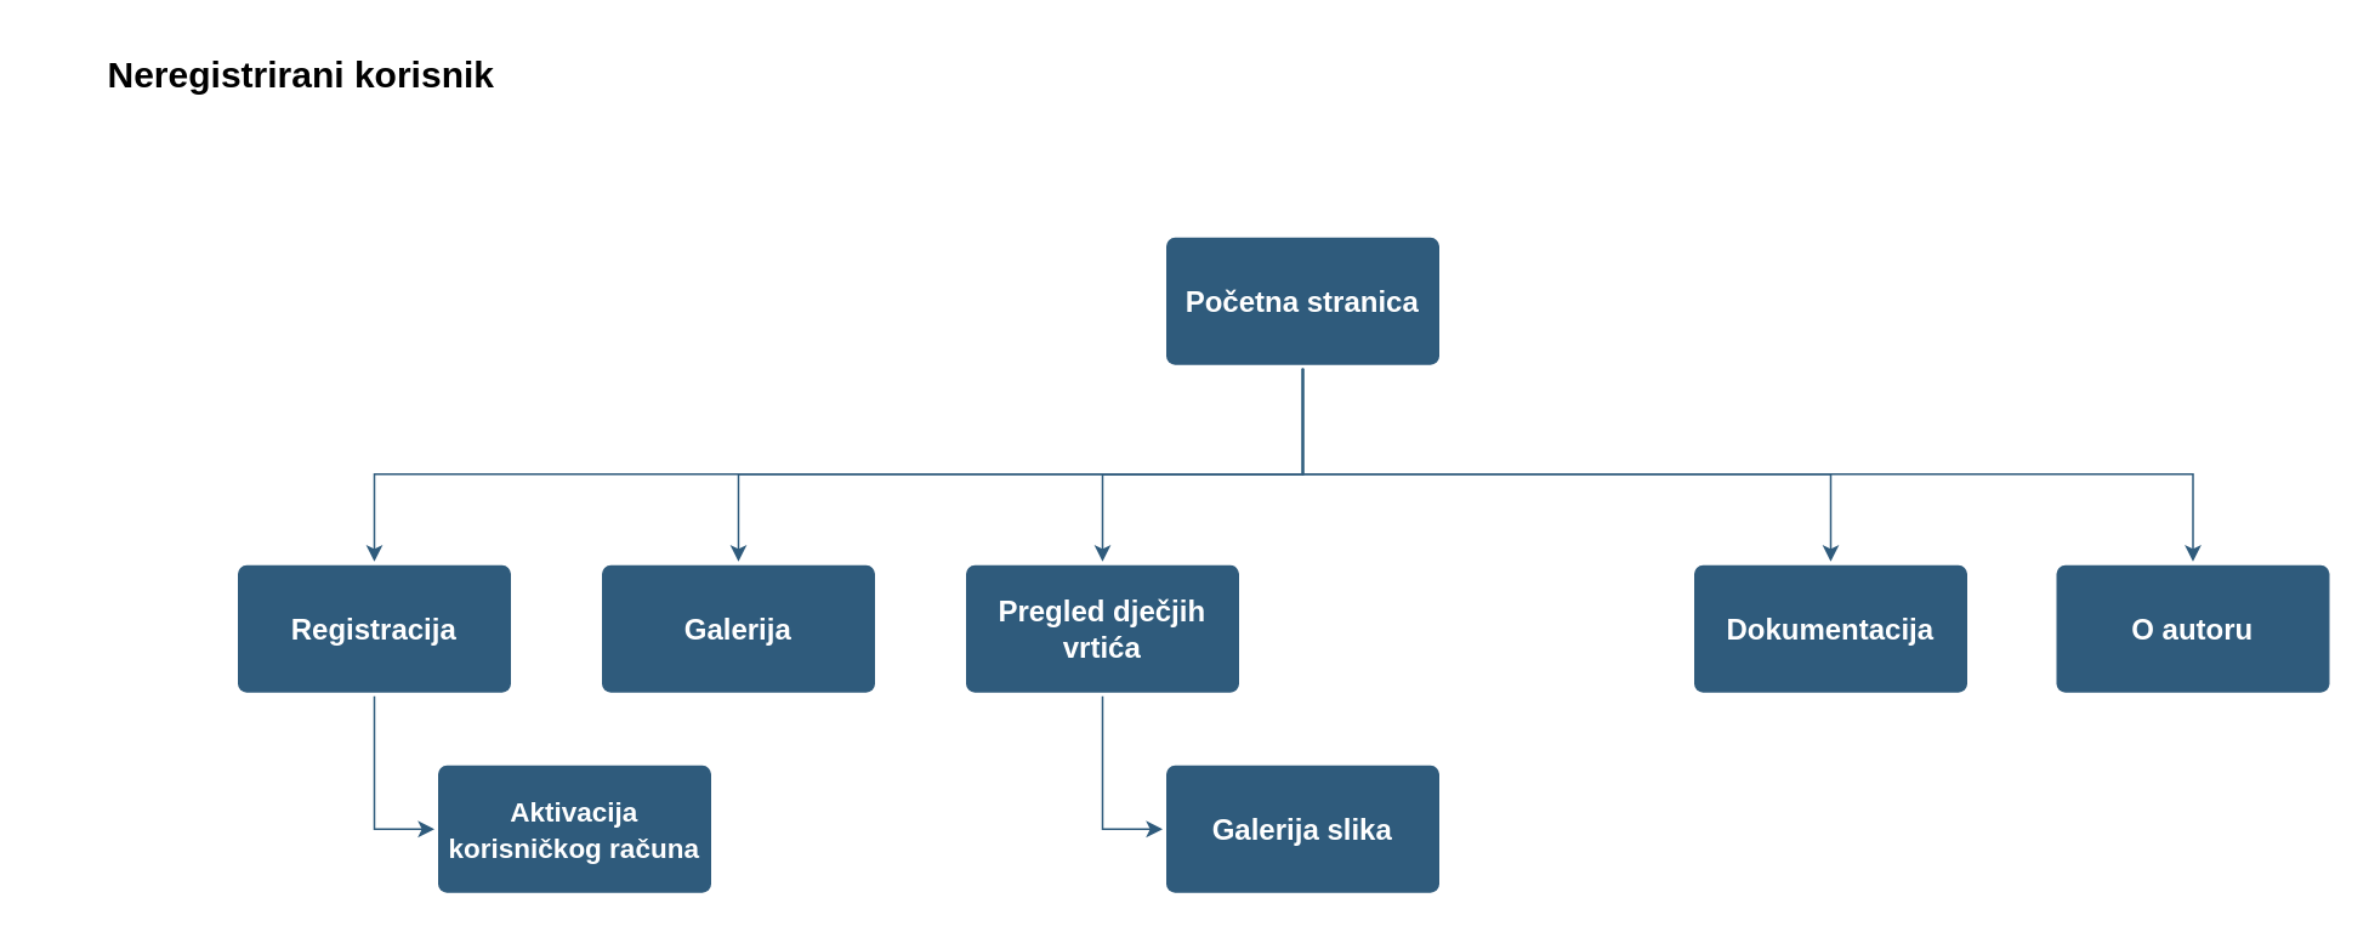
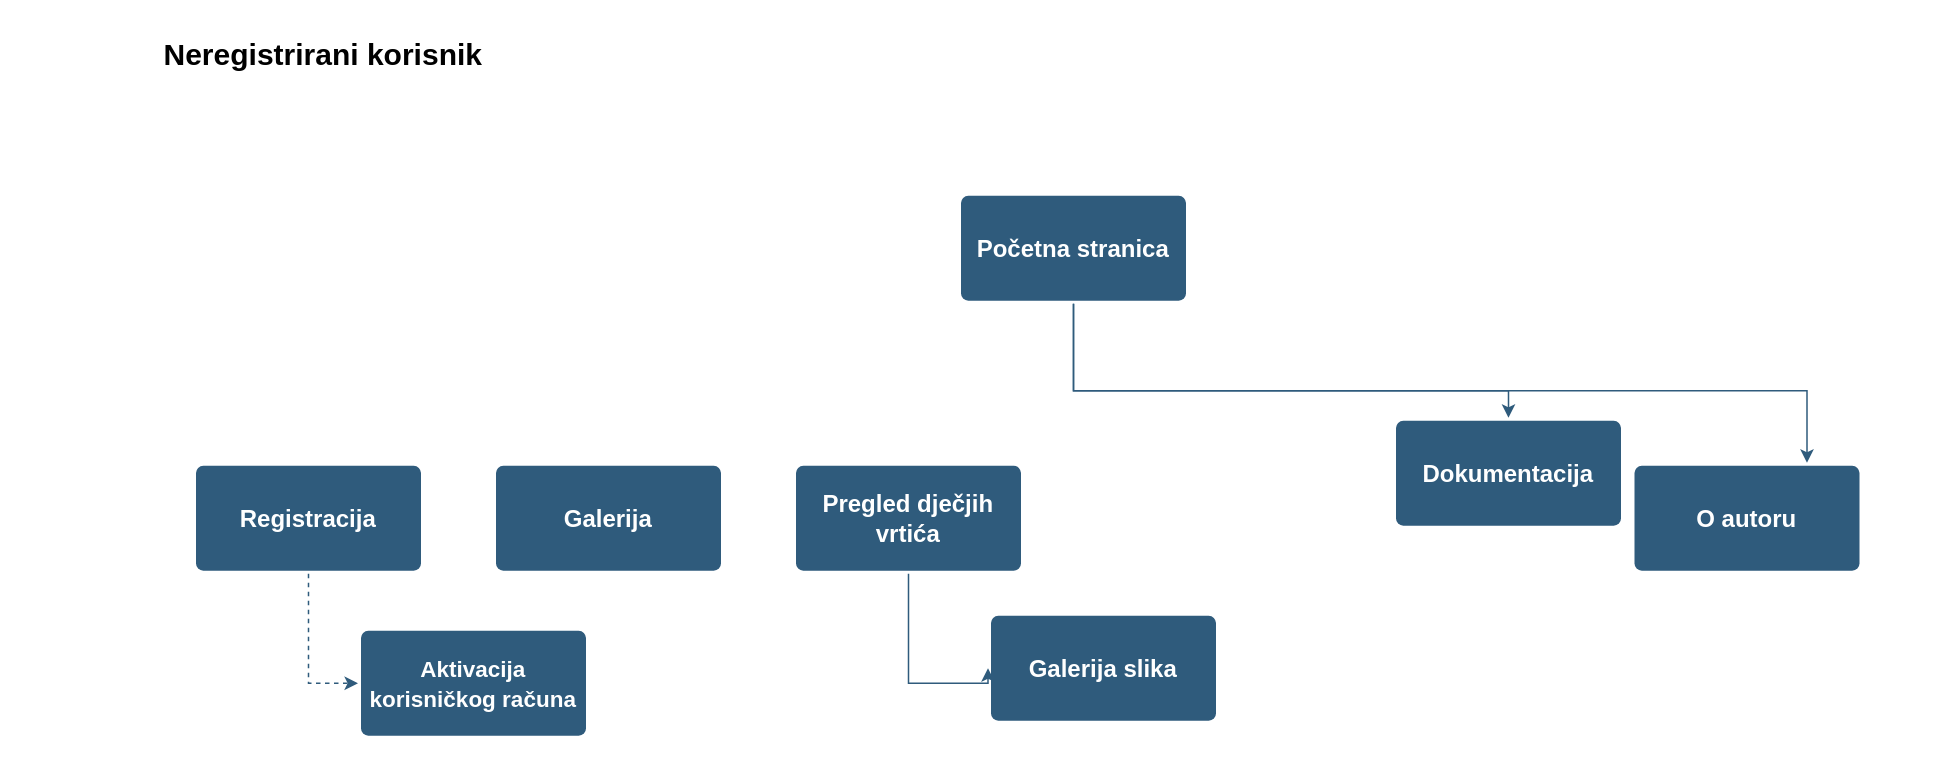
- <mxCell id="14" value="&lt;font style=&quot;font-size: 20px&quot;&gt;Neregistrirani korisnik&lt;/font&gt;" style="text;html=1;strokeColor=none;fillColor=none;align=center;verticalAlign=middle;whiteSpace=wrap;rounded=0;fontStyle=1" parent="1" vertex="1"><mxGeometry x="20" y="20" width="290" height="40" as="geometry" /></mxCell>
+ <mxCell id="14" value="&lt;font style=&quot;font-size: 20px&quot;&gt;Neregistrirani korisnik&lt;/font&gt;" style="text;html=1;strokeColor=none;fillColor=none;align=center;verticalAlign=middle;whiteSpace=wrap;rounded=0;fontStyle=1" parent="1" vertex="1"><mxGeometry x="70" y="15" width="290" height="40" as="geometry" /></mxCell>
- <mxCell id="2" style="edgeStyle=orthogonalEdgeStyle;rounded=0;orthogonalLoop=1;jettySize=auto;html=1;exitX=0.5;exitY=1;exitDx=0;exitDy=0;strokeColor=#2F5B7C;" edge="1" parent="1" source="7" target="9"><mxGeometry relative="1" as="geometry"><Array as="points"><mxPoint x="715" y="260" /><mxPoint x="205" y="260" /></Array></mxGeometry></mxCell>
- <mxCell id="3" style="edgeStyle=orthogonalEdgeStyle;rounded=0;orthogonalLoop=1;jettySize=auto;html=1;exitX=0.5;exitY=1;exitDx=0;exitDy=0;strokeColor=#2F5B7C;" edge="1" parent="1" source="7" target="10"><mxGeometry relative="1" as="geometry"><Array as="points"><mxPoint x="715" y="260" /><mxPoint x="405" y="260" /></Array></mxGeometry></mxCell>
- <mxCell id="6" style="edgeStyle=orthogonalEdgeStyle;rounded=0;orthogonalLoop=1;jettySize=auto;html=1;exitX=0.5;exitY=1;exitDx=0;exitDy=0;strokeColor=#2F5B7C;" edge="1" parent="1" source="7" target="12"><mxGeometry relative="1" as="geometry"><Array as="points"><mxPoint x="715" y="260" /><mxPoint x="605" y="260" /></Array></mxGeometry></mxCell>
- <mxCell id="17" value="Dokumentacija" style="rounded=1;whiteSpace=wrap;html=1;shadow=0;labelBackgroundColor=none;strokeColor=none;strokeWidth=3;fillColor=#2F5B7C;fontFamily=Helvetica;fontSize=16;fontColor=#FFFFFF;align=center;fontStyle=1;spacing=5;arcSize=7;perimeterSpacing=2;" vertex="1" parent="1"><mxGeometry x="930" y="310" width="150" height="70" as="geometry" /></mxCell>
+ <mxCell id="17" value="Dokumentacija" style="rounded=1;whiteSpace=wrap;html=1;shadow=0;labelBackgroundColor=none;strokeColor=none;strokeWidth=3;fillColor=#2F5B7C;fontFamily=Helvetica;fontSize=16;fontColor=#FFFFFF;align=center;fontStyle=1;spacing=5;arcSize=7;perimeterSpacing=2;" vertex="1" parent="1"><mxGeometry x="930" y="280" width="150" height="70" as="geometry" /></mxCell>
- <mxCell id="18" value="O autoru" style="rounded=1;whiteSpace=wrap;html=1;shadow=0;labelBackgroundColor=none;strokeColor=none;strokeWidth=3;fillColor=#2F5B7C;fontFamily=Helvetica;fontSize=16;fontColor=#FFFFFF;align=center;fontStyle=1;spacing=5;arcSize=7;perimeterSpacing=2;" vertex="1" parent="1"><mxGeometry x="1129" y="310" width="150" height="70" as="geometry" /></mxCell>
+ <mxCell id="18" value="O autoru" style="rounded=1;whiteSpace=wrap;html=1;shadow=0;labelBackgroundColor=none;strokeColor=none;strokeWidth=3;fillColor=#2F5B7C;fontFamily=Helvetica;fontSize=16;fontColor=#FFFFFF;align=center;fontStyle=1;spacing=5;arcSize=7;perimeterSpacing=2;" vertex="1" parent="1"><mxGeometry x="1089" y="310" width="150" height="70" as="geometry" /></mxCell>
- <mxCell id="8" style="edgeStyle=orthogonalEdgeStyle;rounded=0;orthogonalLoop=1;jettySize=auto;html=1;exitX=0.5;exitY=1;exitDx=0;exitDy=0;strokeColor=#2F5B7C;fontColor=#FFFFFF;entryX=0;entryY=0.5;entryDx=0;entryDy=0;" parent="1" source="9" target="16" edge="1"><mxGeometry relative="1" as="geometry"><mxPoint x="130" y="630" as="targetPoint" /><Array as="points"><mxPoint x="205" y="455" /></Array></mxGeometry></mxCell>
+ <mxCell id="8" style="edgeStyle=orthogonalEdgeStyle;rounded=0;orthogonalLoop=1;jettySize=auto;html=1;exitX=0.5;exitY=1;exitDx=0;exitDy=0;strokeColor=#2F5B7C;fontColor=#FFFFFF;entryX=0;entryY=0.5;entryDx=0;entryDy=0;dashed=1;" parent="1" source="9" target="16" edge="1"><mxGeometry relative="1" as="geometry"><mxPoint x="130" y="630" as="targetPoint" /><Array as="points"><mxPoint x="205" y="455" /></Array></mxGeometry></mxCell>
- <mxCell id="13" value="&lt;font style=&quot;font-size: 16px&quot;&gt;Galerija slika&lt;/font&gt;" style="rounded=1;whiteSpace=wrap;html=1;shadow=0;labelBackgroundColor=none;strokeColor=none;strokeWidth=3;fillColor=#2F5B7C;fontFamily=Helvetica;fontSize=16;fontColor=#FFFFFF;align=center;fontStyle=1;spacing=5;arcSize=7;perimeterSpacing=2;" parent="1" vertex="1"><mxGeometry x="640" y="420" width="150" height="70" as="geometry" /></mxCell>
+ <mxCell id="13" value="&lt;font style=&quot;font-size: 16px&quot;&gt;Galerija slika&lt;/font&gt;" style="rounded=1;whiteSpace=wrap;html=1;shadow=0;labelBackgroundColor=none;strokeColor=none;strokeWidth=3;fillColor=#2F5B7C;fontFamily=Helvetica;fontSize=16;fontColor=#FFFFFF;align=center;fontStyle=1;spacing=5;arcSize=7;perimeterSpacing=2;" parent="1" vertex="1"><mxGeometry x="660" y="410" width="150" height="70" as="geometry" /></mxCell>
